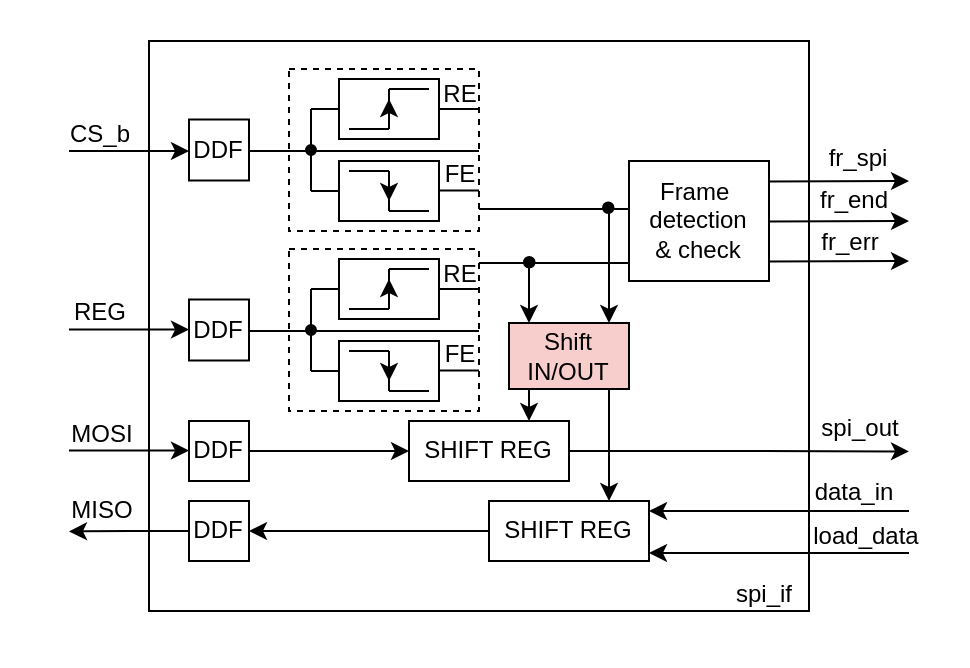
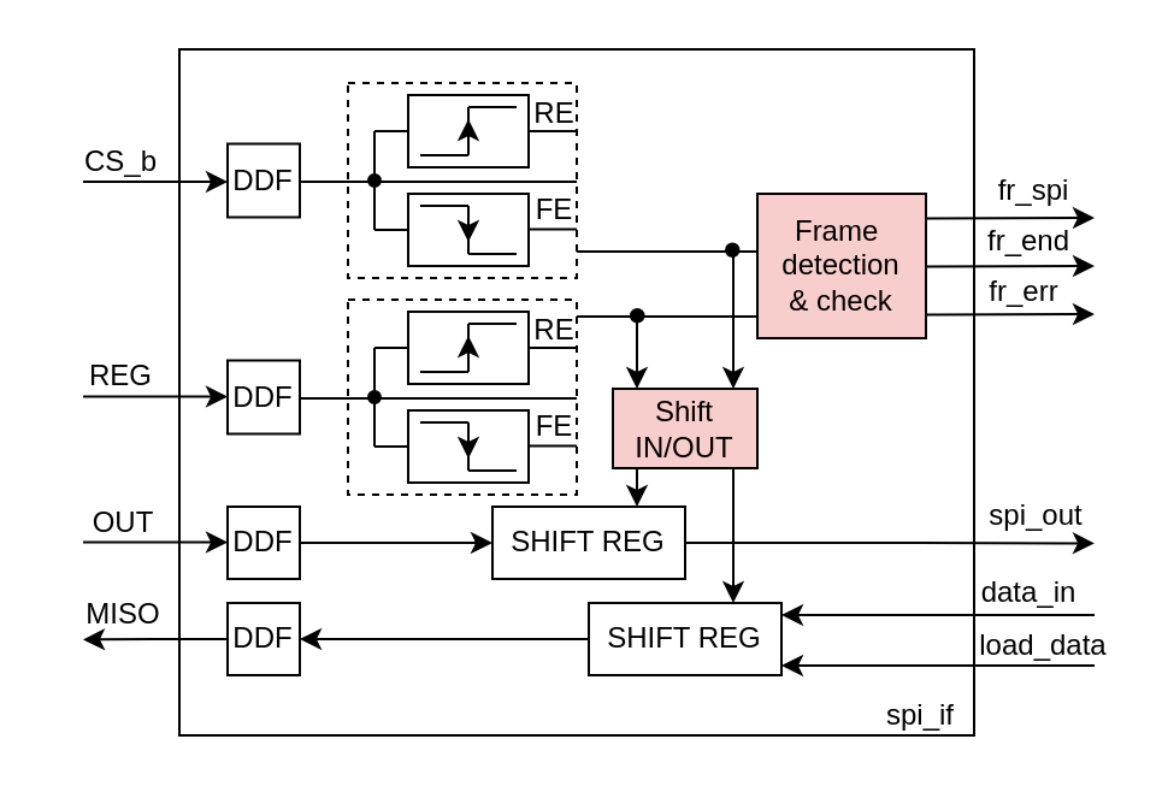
- <mxCell id="64" value="Frame&amp;nbsp;&lt;br&gt;detection&lt;br&gt;&amp;amp; check" style="rounded=0;whiteSpace=wrap;html=1;" vertex="1" parent="1"><mxGeometry x="314" y="80" width="70" height="60" as="geometry" /></mxCell>
+ <mxCell id="64" value="Frame&amp;nbsp;&lt;br&gt;detection&lt;br&gt;&amp;amp; check" style="rounded=0;whiteSpace=wrap;html=1;fillColor=#f8cecc;" vertex="1" parent="1"><mxGeometry x="314" y="80" width="70" height="60" as="geometry" /></mxCell>
- <mxCell id="80" value="MOSI" style="text;html=1;strokeColor=none;fillColor=none;align=center;verticalAlign=middle;whiteSpace=wrap;rounded=0;" vertex="1" parent="1"><mxGeometry x="21" y="202" width="60" height="30" as="geometry" /></mxCell>
+ <mxCell id="80" value="OUT" style="text;html=1;strokeColor=none;fillColor=none;align=center;verticalAlign=middle;whiteSpace=wrap;rounded=0;" vertex="1" parent="1"><mxGeometry x="21" y="202" width="60" height="30" as="geometry" /></mxCell>
